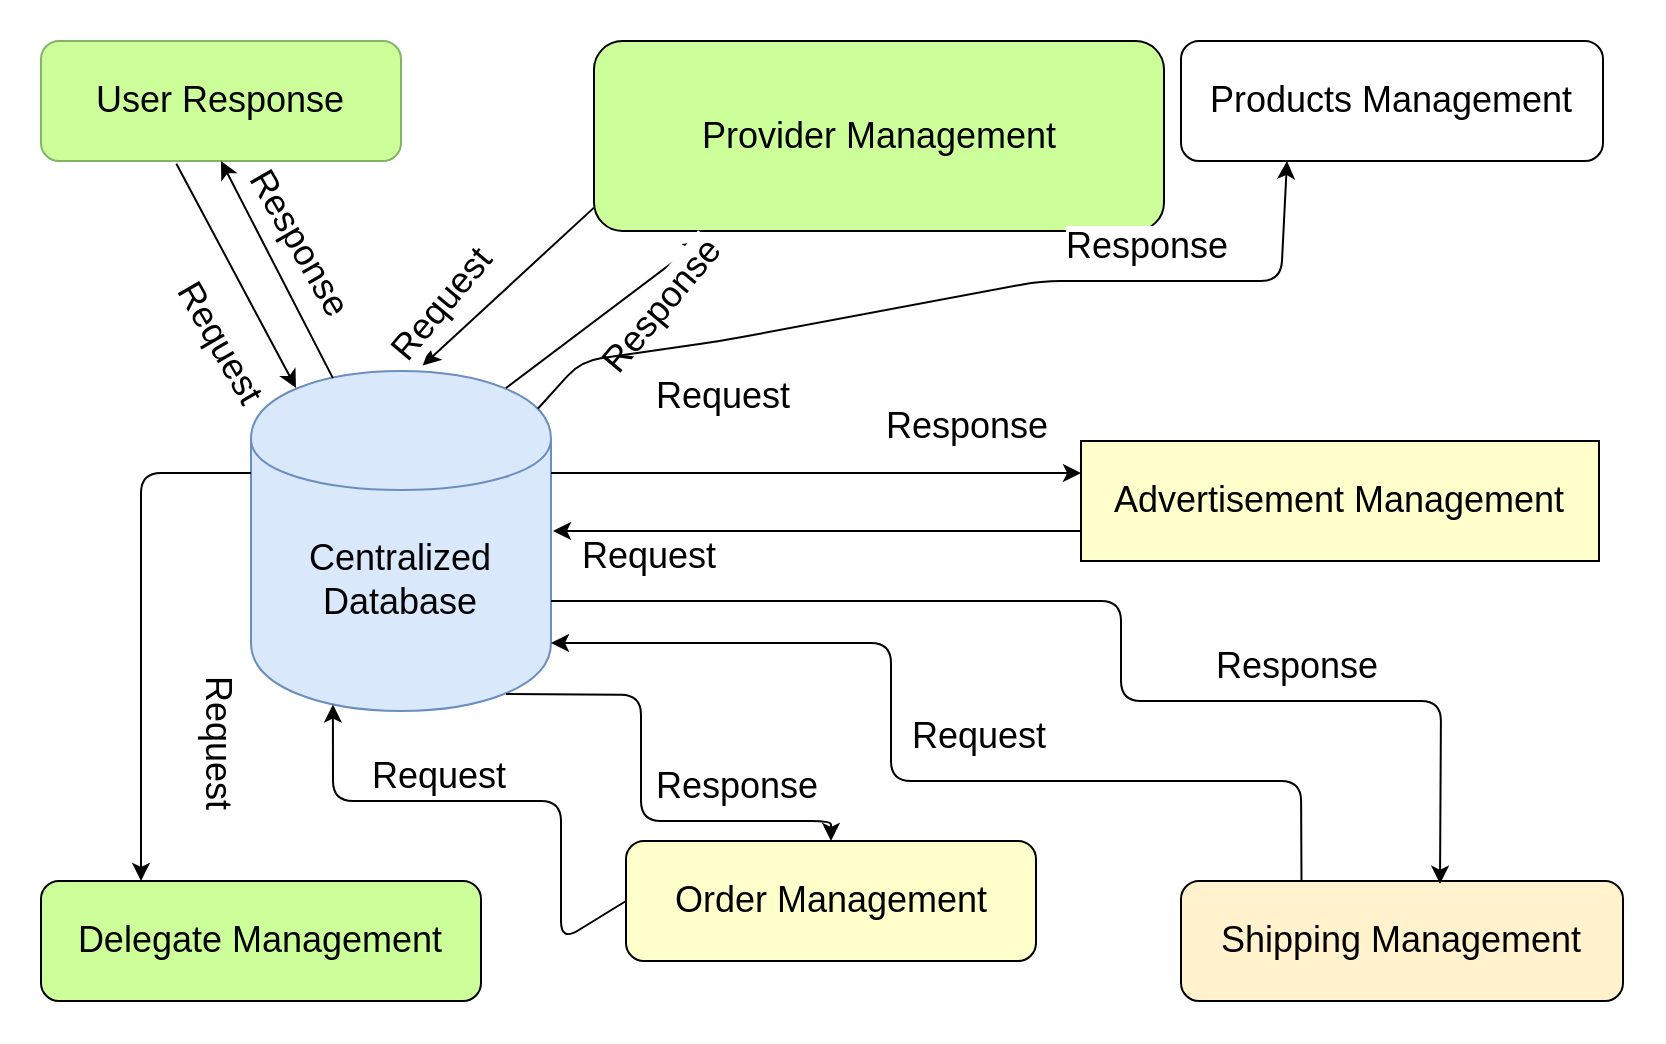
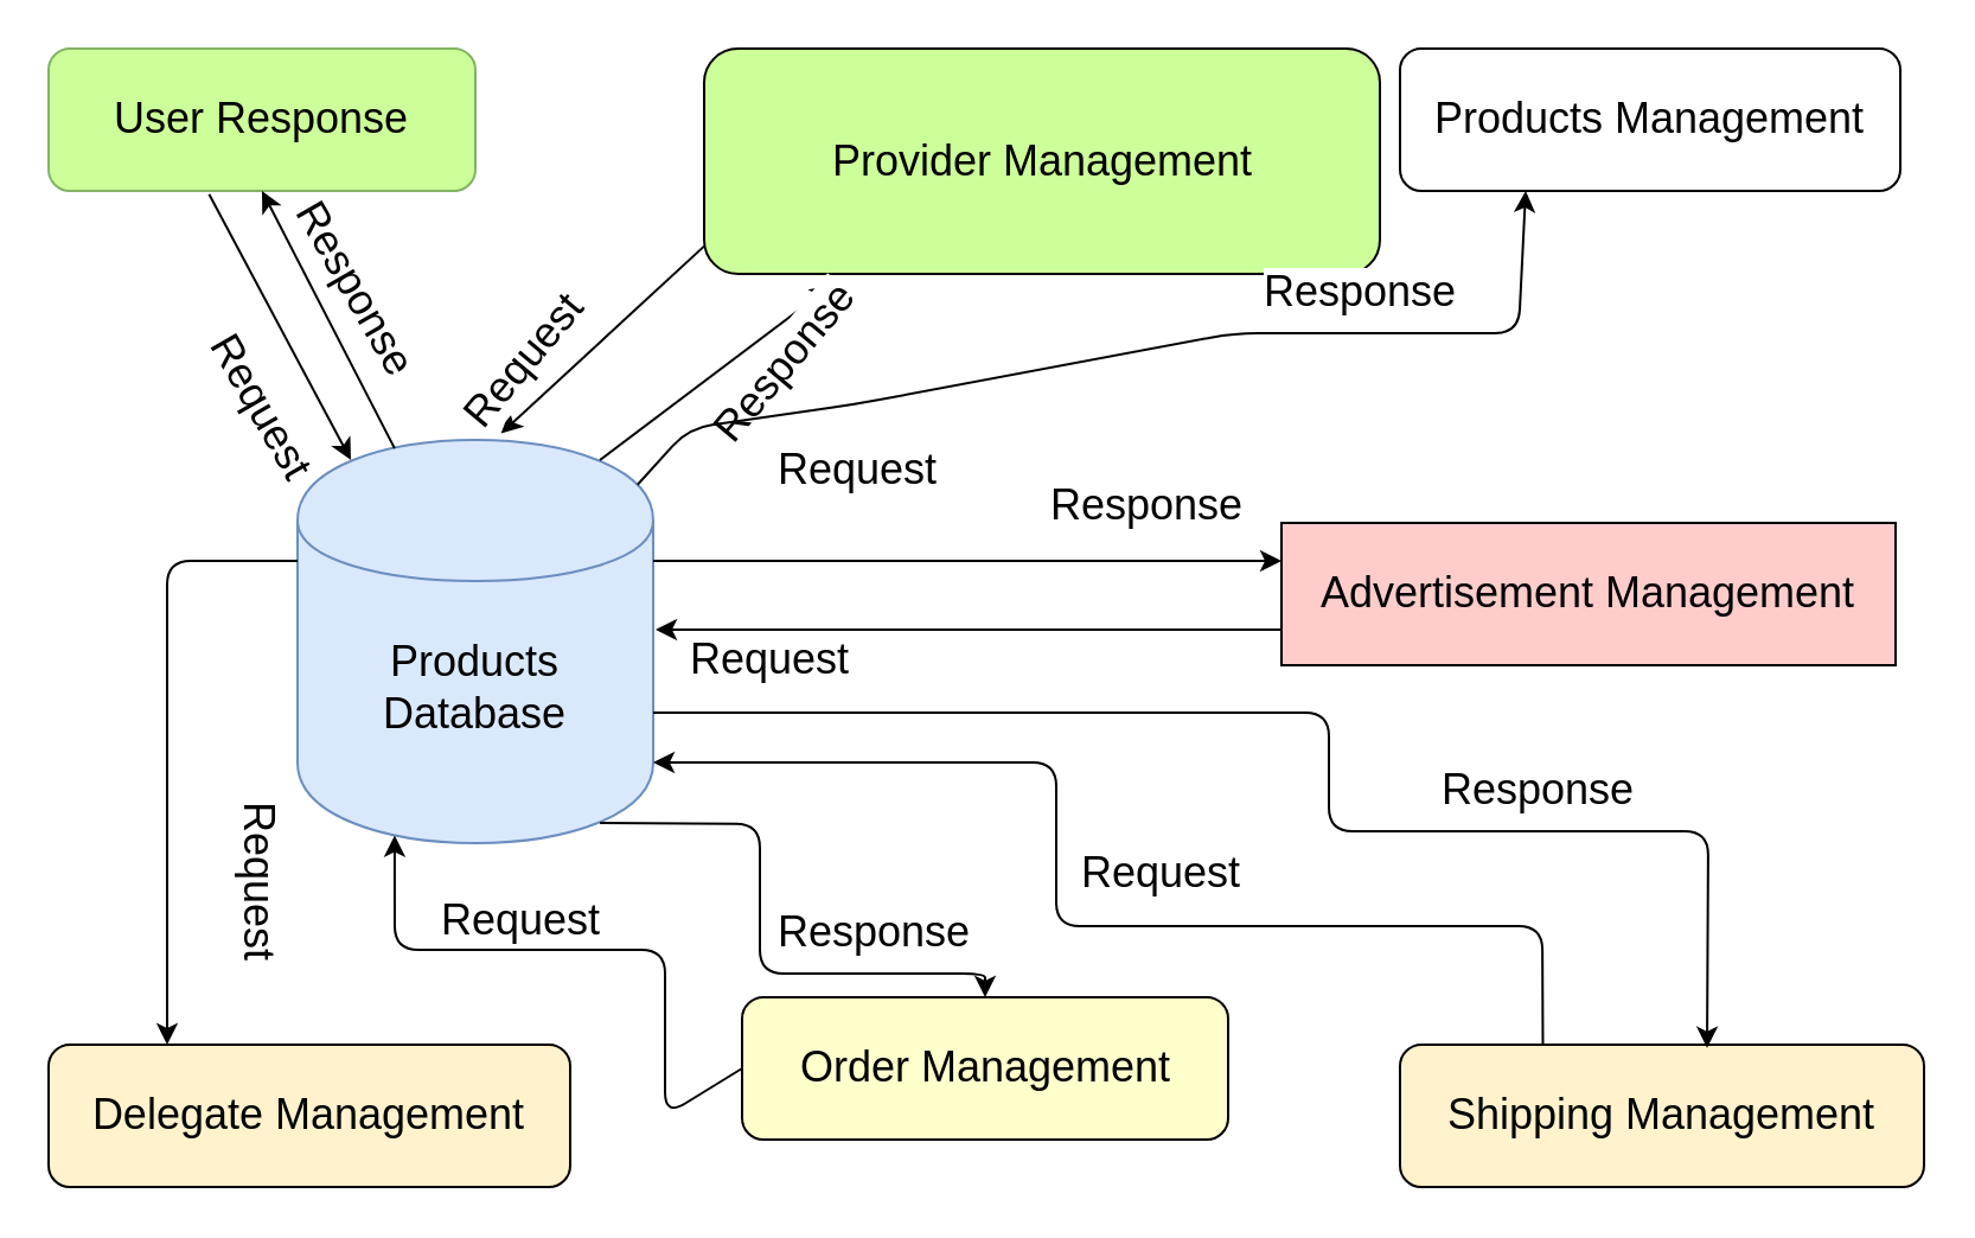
- <mxCell id="9" value="Advertisement Management" style="rounded=1;whiteSpace=wrap;html=1;arcSize=0;fontSize=18;fillColor=#ffffcc;" vertex="1" parent="1"><mxGeometry x="540" y="220" width="259" height="60" as="geometry" /></mxCell>
+ <mxCell id="9" value="Advertisement Management" style="rounded=1;whiteSpace=wrap;html=1;arcSize=0;fontSize=18;fillColor=#FFCCCC;" vertex="1" parent="1"><mxGeometry x="540" y="220" width="259" height="60" as="geometry" /></mxCell>
- <mxCell id="2" value="&lt;font style=&quot;font-size: 18px&quot;&gt;Centralized Database&lt;/font&gt;" style="shape=cylinder;whiteSpace=wrap;html=1;boundedLbl=1;backgroundOutline=1;fillColor=#dae8fc;strokeColor=#6c8ebf;" vertex="1" parent="1"><mxGeometry x="125" y="185" width="150" height="170" as="geometry" /></mxCell>
+ <mxCell id="2" value="&lt;font style=&quot;font-size: 18px&quot;&gt;Products Database&lt;/font&gt;" style="shape=cylinder;whiteSpace=wrap;html=1;boundedLbl=1;backgroundOutline=1;fillColor=#dae8fc;strokeColor=#6c8ebf;" vertex="1" parent="1"><mxGeometry x="125" y="185" width="150" height="170" as="geometry" /></mxCell>
- <mxCell id="6" value="Delegate Management" style="rounded=1;whiteSpace=wrap;html=1;fontSize=18;fillColor=#CCFF99;" vertex="1" parent="1"><mxGeometry x="20" y="440" width="220" height="60" as="geometry" /></mxCell>
+ <mxCell id="6" value="Delegate Management" style="rounded=1;whiteSpace=wrap;html=1;fontSize=18;fillColor=#fff2cc;" vertex="1" parent="1"><mxGeometry x="20" y="440" width="220" height="60" as="geometry" /></mxCell>
